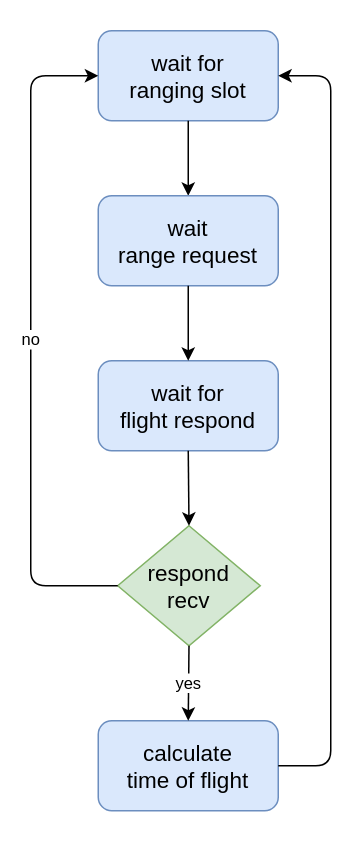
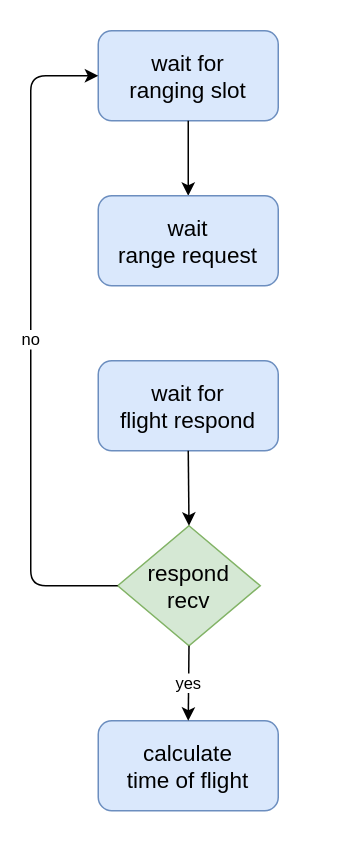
- <mxCell id="6" value="" style="endArrow=classic;html=1;exitX=0.5;exitY=1;exitDx=0;exitDy=0;entryX=0.5;entryY=0;entryDx=0;entryDy=0;" parent="1" source="4" target="5" edge="1"><mxGeometry width="50" height="50" relative="1" as="geometry"><mxPoint x="100" y="250" as="sourcePoint" /><mxPoint x="150" y="200" as="targetPoint" /></mxGeometry></mxCell>
- <mxCell id="12" value="" style="endArrow=classic;html=1;exitX=1;exitY=0.5;exitDx=0;exitDy=0;entryX=1;entryY=0.5;entryDx=0;entryDy=0;" parent="1" source="10" target="2" edge="1"><mxGeometry width="50" height="50" relative="1" as="geometry"><mxPoint x="320" y="310" as="sourcePoint" /><mxPoint x="370" y="260" as="targetPoint" /><Array as="points"><mxPoint x="220" y="510" /><mxPoint x="220" y="50" /></Array></mxGeometry></mxCell>
